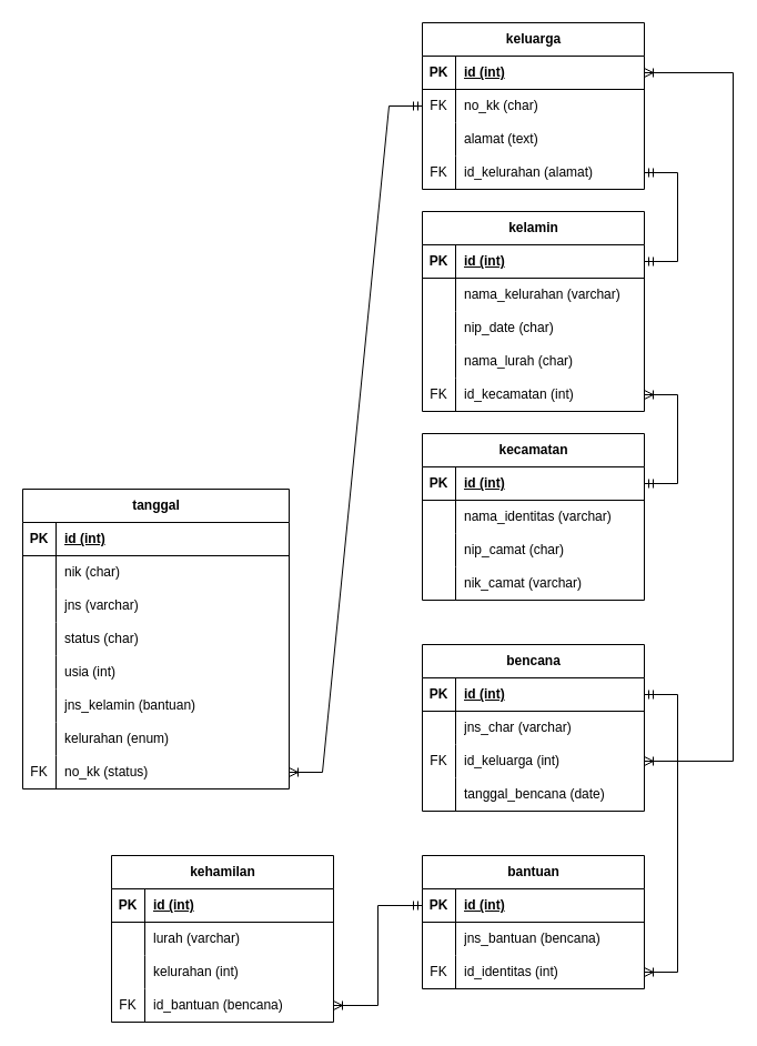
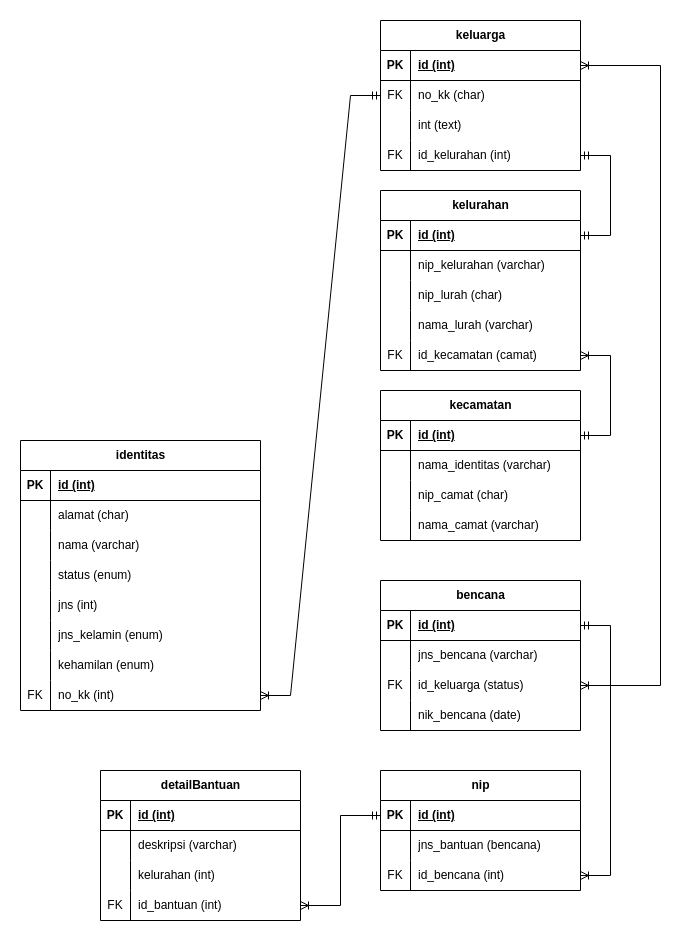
- <mxCell id="77" value="alamat (text)" style="shape=partialRectangle;connectable=0;fillColor=none;top=0;left=0;bottom=0;right=0;align=left;spacingLeft=6;overflow=hidden;whiteSpace=wrap;html=1;" parent="75" vertex="1"><mxGeometry x="30" width="170" height="30" as="geometry"><mxRectangle width="170" height="30" as="alternateBounds" /></mxGeometry></mxCell>
+ <mxCell id="77" value="int (text)" style="shape=partialRectangle;connectable=0;fillColor=none;top=0;left=0;bottom=0;right=0;align=left;spacingLeft=6;overflow=hidden;whiteSpace=wrap;html=1;" parent="75" vertex="1"><mxGeometry x="30" width="170" height="30" as="geometry"><mxRectangle width="170" height="30" as="alternateBounds" /></mxGeometry></mxCell>
- <mxCell id="80" value="id_kelurahan&amp;nbsp;(alamat)" style="shape=partialRectangle;connectable=0;fillColor=none;top=0;left=0;bottom=0;right=0;align=left;spacingLeft=6;overflow=hidden;whiteSpace=wrap;html=1;" parent="78" vertex="1"><mxGeometry x="30" width="170" height="30" as="geometry"><mxRectangle width="170" height="30" as="alternateBounds" /></mxGeometry></mxCell>
+ <mxCell id="80" value="id_kelurahan&amp;nbsp;(int)" style="shape=partialRectangle;connectable=0;fillColor=none;top=0;left=0;bottom=0;right=0;align=left;spacingLeft=6;overflow=hidden;whiteSpace=wrap;html=1;" parent="78" vertex="1"><mxGeometry x="30" width="170" height="30" as="geometry"><mxRectangle width="170" height="30" as="alternateBounds" /></mxGeometry></mxCell>
- <mxCell id="27" value="kelamin" style="shape=table;startSize=30;container=1;collapsible=1;childLayout=tableLayout;fixedRows=1;rowLines=0;fontStyle=1;align=center;resizeLast=1;html=1;" parent="1" vertex="1"><mxGeometry x="380" y="190" width="200" height="180" as="geometry"><mxRectangle x="140" y="100" width="70" height="30" as="alternateBounds" /></mxGeometry></mxCell>
+ <mxCell id="27" value="kelurahan" style="shape=table;startSize=30;container=1;collapsible=1;childLayout=tableLayout;fixedRows=1;rowLines=0;fontStyle=1;align=center;resizeLast=1;html=1;" parent="1" vertex="1"><mxGeometry x="380" y="190" width="200" height="180" as="geometry"><mxRectangle x="140" y="100" width="70" height="30" as="alternateBounds" /></mxGeometry></mxCell>
- <mxCell id="33" value="nama_kelurahan (varchar)" style="shape=partialRectangle;connectable=0;fillColor=none;top=0;left=0;bottom=0;right=0;align=left;spacingLeft=6;overflow=hidden;whiteSpace=wrap;html=1;" parent="31" vertex="1"><mxGeometry x="30" width="170" height="30" as="geometry"><mxRectangle width="170" height="30" as="alternateBounds" /></mxGeometry></mxCell>
+ <mxCell id="33" value="nip_kelurahan (varchar)" style="shape=partialRectangle;connectable=0;fillColor=none;top=0;left=0;bottom=0;right=0;align=left;spacingLeft=6;overflow=hidden;whiteSpace=wrap;html=1;" parent="31" vertex="1"><mxGeometry x="30" width="170" height="30" as="geometry"><mxRectangle width="170" height="30" as="alternateBounds" /></mxGeometry></mxCell>
- <mxCell id="36" value="nip_date (char)" style="shape=partialRectangle;connectable=0;fillColor=none;top=0;left=0;bottom=0;right=0;align=left;spacingLeft=6;overflow=hidden;whiteSpace=wrap;html=1;" parent="34" vertex="1"><mxGeometry x="30" width="170" height="30" as="geometry"><mxRectangle width="170" height="30" as="alternateBounds" /></mxGeometry></mxCell>
+ <mxCell id="36" value="nip_lurah (char)" style="shape=partialRectangle;connectable=0;fillColor=none;top=0;left=0;bottom=0;right=0;align=left;spacingLeft=6;overflow=hidden;whiteSpace=wrap;html=1;" parent="34" vertex="1"><mxGeometry x="30" width="170" height="30" as="geometry"><mxRectangle width="170" height="30" as="alternateBounds" /></mxGeometry></mxCell>
- <mxCell id="39" value="nama_lurah&amp;nbsp;(char)" style="shape=partialRectangle;connectable=0;fillColor=none;top=0;left=0;bottom=0;right=0;align=left;spacingLeft=6;overflow=hidden;whiteSpace=wrap;html=1;" parent="37" vertex="1"><mxGeometry x="30" width="170" height="30" as="geometry"><mxRectangle width="170" height="30" as="alternateBounds" /></mxGeometry></mxCell>
+ <mxCell id="39" value="nama_lurah&amp;nbsp;(varchar)" style="shape=partialRectangle;connectable=0;fillColor=none;top=0;left=0;bottom=0;right=0;align=left;spacingLeft=6;overflow=hidden;whiteSpace=wrap;html=1;" parent="37" vertex="1"><mxGeometry x="30" width="170" height="30" as="geometry"><mxRectangle width="170" height="30" as="alternateBounds" /></mxGeometry></mxCell>
- <mxCell id="42" value="id_kecamatan&amp;nbsp;(int)" style="shape=partialRectangle;connectable=0;fillColor=none;top=0;left=0;bottom=0;right=0;align=left;spacingLeft=6;overflow=hidden;whiteSpace=wrap;html=1;" parent="40" vertex="1"><mxGeometry x="30" width="170" height="30" as="geometry"><mxRectangle width="170" height="30" as="alternateBounds" /></mxGeometry></mxCell>
+ <mxCell id="42" value="id_kecamatan&amp;nbsp;(camat)" style="shape=partialRectangle;connectable=0;fillColor=none;top=0;left=0;bottom=0;right=0;align=left;spacingLeft=6;overflow=hidden;whiteSpace=wrap;html=1;" parent="40" vertex="1"><mxGeometry x="30" width="170" height="30" as="geometry"><mxRectangle width="170" height="30" as="alternateBounds" /></mxGeometry></mxCell>
- <mxCell id="2" value="tanggal" style="shape=table;startSize=30;container=1;collapsible=1;childLayout=tableLayout;fixedRows=1;rowLines=0;fontStyle=1;align=center;resizeLast=1;html=1;" parent="1" vertex="1"><mxGeometry x="20" y="440" width="240" height="270" as="geometry"><mxRectangle x="-170" y="280" width="70" height="30" as="alternateBounds" /></mxGeometry></mxCell>
+ <mxCell id="2" value="identitas" style="shape=table;startSize=30;container=1;collapsible=1;childLayout=tableLayout;fixedRows=1;rowLines=0;fontStyle=1;align=center;resizeLast=1;html=1;" parent="1" vertex="1"><mxGeometry x="20" y="440" width="240" height="270" as="geometry"><mxRectangle x="-170" y="280" width="70" height="30" as="alternateBounds" /></mxGeometry></mxCell>
- <mxCell id="8" value="nik (char)" style="shape=partialRectangle;connectable=0;fillColor=none;top=0;left=0;bottom=0;right=0;align=left;spacingLeft=6;overflow=hidden;whiteSpace=wrap;html=1;" parent="6" vertex="1"><mxGeometry x="30" width="210" height="30" as="geometry"><mxRectangle width="210" height="30" as="alternateBounds" /></mxGeometry></mxCell>
+ <mxCell id="8" value="alamat (char)" style="shape=partialRectangle;connectable=0;fillColor=none;top=0;left=0;bottom=0;right=0;align=left;spacingLeft=6;overflow=hidden;whiteSpace=wrap;html=1;" parent="6" vertex="1"><mxGeometry x="30" width="210" height="30" as="geometry"><mxRectangle width="210" height="30" as="alternateBounds" /></mxGeometry></mxCell>
- <mxCell id="55" value="nik_camat&amp;nbsp;(varchar)" style="shape=partialRectangle;connectable=0;fillColor=none;top=0;left=0;bottom=0;right=0;align=left;spacingLeft=6;overflow=hidden;whiteSpace=wrap;html=1;" parent="53" vertex="1"><mxGeometry x="30" width="170" height="30" as="geometry"><mxRectangle width="170" height="30" as="alternateBounds" /></mxGeometry></mxCell>
+ <mxCell id="55" value="nama_camat&amp;nbsp;(varchar)" style="shape=partialRectangle;connectable=0;fillColor=none;top=0;left=0;bottom=0;right=0;align=left;spacingLeft=6;overflow=hidden;whiteSpace=wrap;html=1;" parent="53" vertex="1"><mxGeometry x="30" width="170" height="30" as="geometry"><mxRectangle width="170" height="30" as="alternateBounds" /></mxGeometry></mxCell>
- <mxCell id="11" value="jns (varchar)" style="shape=partialRectangle;connectable=0;fillColor=none;top=0;left=0;bottom=0;right=0;align=left;spacingLeft=6;overflow=hidden;whiteSpace=wrap;html=1;" parent="9" vertex="1"><mxGeometry x="30" width="210" height="30" as="geometry"><mxRectangle width="210" height="30" as="alternateBounds" /></mxGeometry></mxCell>
+ <mxCell id="11" value="nama (varchar)" style="shape=partialRectangle;connectable=0;fillColor=none;top=0;left=0;bottom=0;right=0;align=left;spacingLeft=6;overflow=hidden;whiteSpace=wrap;html=1;" parent="9" vertex="1"><mxGeometry x="30" width="210" height="30" as="geometry"><mxRectangle width="210" height="30" as="alternateBounds" /></mxGeometry></mxCell>
- <mxCell id="14" value="status (char)" style="shape=partialRectangle;connectable=0;fillColor=none;top=0;left=0;bottom=0;right=0;align=left;spacingLeft=6;overflow=hidden;whiteSpace=wrap;html=1;" parent="12" vertex="1"><mxGeometry x="30" width="210" height="30" as="geometry"><mxRectangle width="210" height="30" as="alternateBounds" /></mxGeometry></mxCell>
+ <mxCell id="14" value="status (enum)" style="shape=partialRectangle;connectable=0;fillColor=none;top=0;left=0;bottom=0;right=0;align=left;spacingLeft=6;overflow=hidden;whiteSpace=wrap;html=1;" parent="12" vertex="1"><mxGeometry x="30" width="210" height="30" as="geometry"><mxRectangle width="210" height="30" as="alternateBounds" /></mxGeometry></mxCell>
- <mxCell id="17" value="usia (int)" style="shape=partialRectangle;connectable=0;fillColor=none;top=0;left=0;bottom=0;right=0;align=left;spacingLeft=6;overflow=hidden;whiteSpace=wrap;html=1;" parent="15" vertex="1"><mxGeometry x="30" width="210" height="30" as="geometry"><mxRectangle width="210" height="30" as="alternateBounds" /></mxGeometry></mxCell>
+ <mxCell id="17" value="jns (int)" style="shape=partialRectangle;connectable=0;fillColor=none;top=0;left=0;bottom=0;right=0;align=left;spacingLeft=6;overflow=hidden;whiteSpace=wrap;html=1;" parent="15" vertex="1"><mxGeometry x="30" width="210" height="30" as="geometry"><mxRectangle width="210" height="30" as="alternateBounds" /></mxGeometry></mxCell>
- <mxCell id="20" value="jns_kelamin (bantuan)" style="shape=partialRectangle;connectable=0;fillColor=none;top=0;left=0;bottom=0;right=0;align=left;spacingLeft=6;overflow=hidden;whiteSpace=wrap;html=1;" parent="18" vertex="1"><mxGeometry x="30" width="210" height="30" as="geometry"><mxRectangle width="210" height="30" as="alternateBounds" /></mxGeometry></mxCell>
+ <mxCell id="20" value="jns_kelamin (enum)" style="shape=partialRectangle;connectable=0;fillColor=none;top=0;left=0;bottom=0;right=0;align=left;spacingLeft=6;overflow=hidden;whiteSpace=wrap;html=1;" parent="18" vertex="1"><mxGeometry x="30" width="210" height="30" as="geometry"><mxRectangle width="210" height="30" as="alternateBounds" /></mxGeometry></mxCell>
- <mxCell id="88" value="jns_char&amp;nbsp;(varchar)" style="shape=partialRectangle;connectable=0;fillColor=none;top=0;left=0;bottom=0;right=0;align=left;spacingLeft=6;overflow=hidden;whiteSpace=wrap;html=1;" parent="86" vertex="1"><mxGeometry x="30" width="170" height="30" as="geometry"><mxRectangle width="170" height="30" as="alternateBounds" /></mxGeometry></mxCell>
+ <mxCell id="88" value="jns_bencana&amp;nbsp;(varchar)" style="shape=partialRectangle;connectable=0;fillColor=none;top=0;left=0;bottom=0;right=0;align=left;spacingLeft=6;overflow=hidden;whiteSpace=wrap;html=1;" parent="86" vertex="1"><mxGeometry x="30" width="170" height="30" as="geometry"><mxRectangle width="170" height="30" as="alternateBounds" /></mxGeometry></mxCell>
- <mxCell id="23" value="kelurahan (enum)" style="shape=partialRectangle;connectable=0;fillColor=none;top=0;left=0;bottom=0;right=0;align=left;spacingLeft=6;overflow=hidden;whiteSpace=wrap;html=1;" parent="21" vertex="1"><mxGeometry x="30" width="210" height="30" as="geometry"><mxRectangle width="210" height="30" as="alternateBounds" /></mxGeometry></mxCell>
+ <mxCell id="23" value="kehamilan (enum)" style="shape=partialRectangle;connectable=0;fillColor=none;top=0;left=0;bottom=0;right=0;align=left;spacingLeft=6;overflow=hidden;whiteSpace=wrap;html=1;" parent="21" vertex="1"><mxGeometry x="30" width="210" height="30" as="geometry"><mxRectangle width="210" height="30" as="alternateBounds" /></mxGeometry></mxCell>
- <mxCell id="91" value="id_keluarga (int)" style="shape=partialRectangle;connectable=0;fillColor=none;top=0;left=0;bottom=0;right=0;align=left;spacingLeft=6;overflow=hidden;whiteSpace=wrap;html=1;" parent="89" vertex="1"><mxGeometry x="30" width="170" height="30" as="geometry"><mxRectangle width="170" height="30" as="alternateBounds" /></mxGeometry></mxCell>
+ <mxCell id="91" value="id_keluarga (status)" style="shape=partialRectangle;connectable=0;fillColor=none;top=0;left=0;bottom=0;right=0;align=left;spacingLeft=6;overflow=hidden;whiteSpace=wrap;html=1;" parent="89" vertex="1"><mxGeometry x="30" width="170" height="30" as="geometry"><mxRectangle width="170" height="30" as="alternateBounds" /></mxGeometry></mxCell>
- <mxCell id="26" value="no_kk (status)" style="shape=partialRectangle;connectable=0;fillColor=none;top=0;left=0;bottom=0;right=0;align=left;spacingLeft=6;overflow=hidden;whiteSpace=wrap;html=1;" parent="24" vertex="1"><mxGeometry x="30" width="210" height="30" as="geometry"><mxRectangle width="210" height="30" as="alternateBounds" /></mxGeometry></mxCell>
+ <mxCell id="26" value="no_kk (int)" style="shape=partialRectangle;connectable=0;fillColor=none;top=0;left=0;bottom=0;right=0;align=left;spacingLeft=6;overflow=hidden;whiteSpace=wrap;html=1;" parent="24" vertex="1"><mxGeometry x="30" width="210" height="30" as="geometry"><mxRectangle width="210" height="30" as="alternateBounds" /></mxGeometry></mxCell>
- <mxCell id="94" value="tanggal_bencana&amp;nbsp;(date)" style="shape=partialRectangle;connectable=0;fillColor=none;top=0;left=0;bottom=0;right=0;align=left;spacingLeft=6;overflow=hidden;whiteSpace=wrap;html=1;" parent="92" vertex="1"><mxGeometry x="30" width="170" height="30" as="geometry"><mxRectangle width="170" height="30" as="alternateBounds" /></mxGeometry></mxCell>
+ <mxCell id="94" value="nik_bencana&amp;nbsp;(date)" style="shape=partialRectangle;connectable=0;fillColor=none;top=0;left=0;bottom=0;right=0;align=left;spacingLeft=6;overflow=hidden;whiteSpace=wrap;html=1;" parent="92" vertex="1"><mxGeometry x="30" width="170" height="30" as="geometry"><mxRectangle width="170" height="30" as="alternateBounds" /></mxGeometry></mxCell>
- <mxCell id="97" value="kehamilan" style="shape=table;startSize=30;container=1;collapsible=1;childLayout=tableLayout;fixedRows=1;rowLines=0;fontStyle=1;align=center;resizeLast=1;html=1;" parent="1" vertex="1"><mxGeometry x="100" y="770" width="200" height="150" as="geometry"><mxRectangle x="140" y="100" width="70" height="30" as="alternateBounds" /></mxGeometry></mxCell>
+ <mxCell id="97" value="detailBantuan" style="shape=table;startSize=30;container=1;collapsible=1;childLayout=tableLayout;fixedRows=1;rowLines=0;fontStyle=1;align=center;resizeLast=1;html=1;" parent="1" vertex="1"><mxGeometry x="100" y="770" width="200" height="150" as="geometry"><mxRectangle x="140" y="100" width="70" height="30" as="alternateBounds" /></mxGeometry></mxCell>
- <mxCell id="56" value="bantuan" style="shape=table;startSize=30;container=1;collapsible=1;childLayout=tableLayout;fixedRows=1;rowLines=0;fontStyle=1;align=center;resizeLast=1;html=1;" parent="1" vertex="1"><mxGeometry x="380" y="770" width="200" height="120" as="geometry"><mxRectangle x="140" y="100" width="70" height="30" as="alternateBounds" /></mxGeometry></mxCell>
+ <mxCell id="56" value="nip" style="shape=table;startSize=30;container=1;collapsible=1;childLayout=tableLayout;fixedRows=1;rowLines=0;fontStyle=1;align=center;resizeLast=1;html=1;" parent="1" vertex="1"><mxGeometry x="380" y="770" width="200" height="120" as="geometry"><mxRectangle x="140" y="100" width="70" height="30" as="alternateBounds" /></mxGeometry></mxCell>
- <mxCell id="103" value="lurah (varchar)" style="shape=partialRectangle;connectable=0;fillColor=none;top=0;left=0;bottom=0;right=0;align=left;spacingLeft=6;overflow=hidden;whiteSpace=wrap;html=1;" parent="101" vertex="1"><mxGeometry x="30" width="170" height="30" as="geometry"><mxRectangle width="170" height="30" as="alternateBounds" /></mxGeometry></mxCell>
+ <mxCell id="103" value="deskripsi (varchar)" style="shape=partialRectangle;connectable=0;fillColor=none;top=0;left=0;bottom=0;right=0;align=left;spacingLeft=6;overflow=hidden;whiteSpace=wrap;html=1;" parent="101" vertex="1"><mxGeometry x="30" width="170" height="30" as="geometry"><mxRectangle width="170" height="30" as="alternateBounds" /></mxGeometry></mxCell>
- <mxCell id="65" value="id_identitas&amp;nbsp;(int)" style="shape=partialRectangle;connectable=0;fillColor=none;top=0;left=0;bottom=0;right=0;align=left;spacingLeft=6;overflow=hidden;whiteSpace=wrap;html=1;" parent="63" vertex="1"><mxGeometry x="30" width="170" height="30" as="geometry"><mxRectangle width="170" height="30" as="alternateBounds" /></mxGeometry></mxCell>
+ <mxCell id="65" value="id_bencana&amp;nbsp;(int)" style="shape=partialRectangle;connectable=0;fillColor=none;top=0;left=0;bottom=0;right=0;align=left;spacingLeft=6;overflow=hidden;whiteSpace=wrap;html=1;" parent="63" vertex="1"><mxGeometry x="30" width="170" height="30" as="geometry"><mxRectangle width="170" height="30" as="alternateBounds" /></mxGeometry></mxCell>
- <mxCell id="109" value="id_bantuan (bencana)" style="shape=partialRectangle;connectable=0;fillColor=none;top=0;left=0;bottom=0;right=0;align=left;spacingLeft=6;overflow=hidden;whiteSpace=wrap;html=1;" parent="107" vertex="1"><mxGeometry x="30" width="170" height="30" as="geometry"><mxRectangle width="170" height="30" as="alternateBounds" /></mxGeometry></mxCell>
+ <mxCell id="109" value="id_bantuan (int)" style="shape=partialRectangle;connectable=0;fillColor=none;top=0;left=0;bottom=0;right=0;align=left;spacingLeft=6;overflow=hidden;whiteSpace=wrap;html=1;" parent="107" vertex="1"><mxGeometry x="30" width="170" height="30" as="geometry"><mxRectangle width="170" height="30" as="alternateBounds" /></mxGeometry></mxCell>
